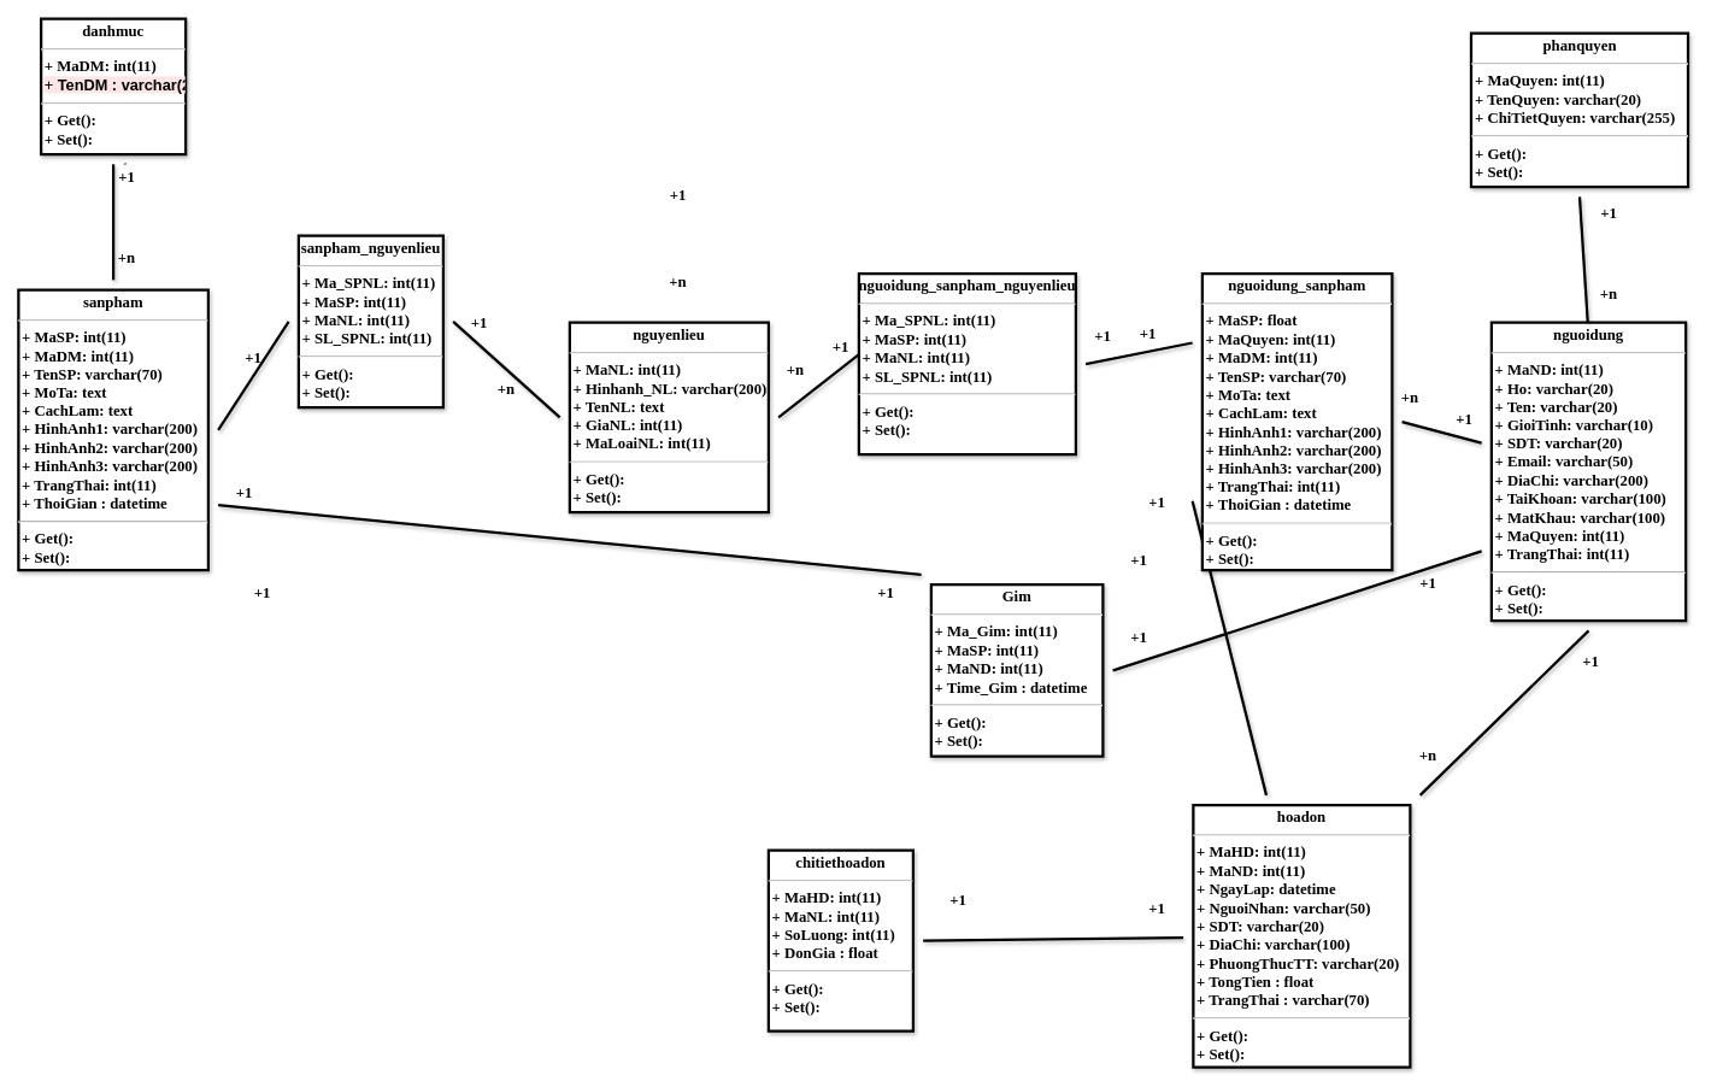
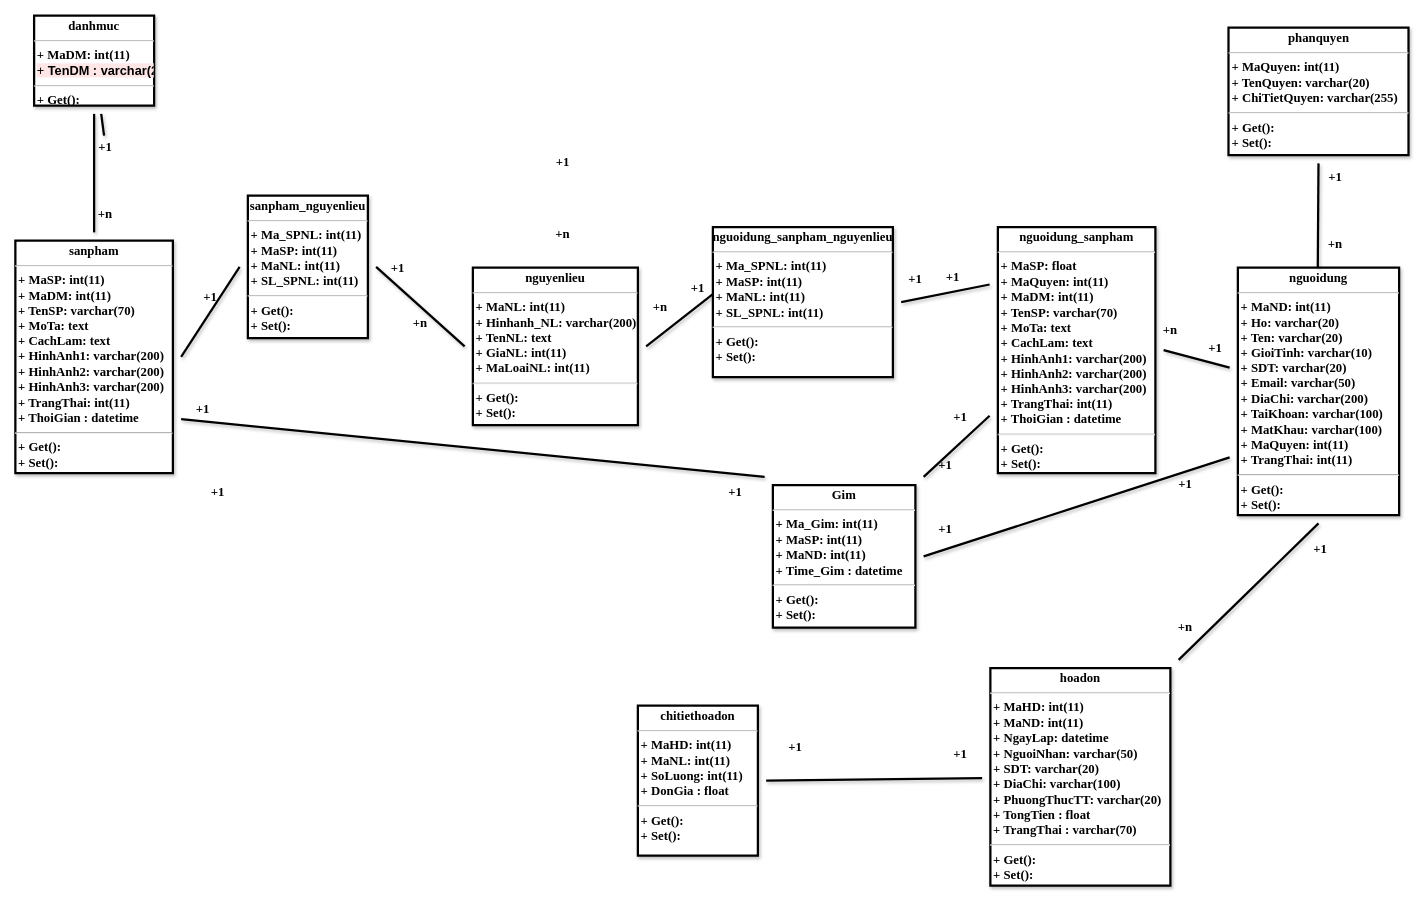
- <mxCell id="6" value="&lt;p style=&quot;margin: 4px 0px 0px; text-align: center; font-size: 17px;&quot;&gt;danhmuc&lt;/p&gt;&lt;hr style=&quot;font-size: 17px;&quot;&gt;&lt;p style=&quot;margin: 0px 0px 0px 4px; font-size: 17px;&quot;&gt;+ MaDM: int(11)&lt;/p&gt;&lt;p style=&quot;margin: 0px 0px 0px 4px; font-size: 17px;&quot;&gt;&lt;span style=&quot;font-family: sans-serif; font-size: 17px; background-color: rgb(255, 230, 230);&quot;&gt;&lt;span style=&quot;font-weight: normal; font-size: 17px;&quot;&gt;+&lt;/span&gt; TenDM : varchar(255)&lt;/span&gt;&lt;br style=&quot;font-size: 17px;&quot;&gt;&lt;/p&gt;&lt;hr style=&quot;font-size: 17px;&quot;&gt;&lt;p style=&quot;margin: 0px 0px 0px 4px; font-size: 17px;&quot;&gt;+ Get():&amp;nbsp;&lt;/p&gt;&lt;p style=&quot;margin: 0px 0px 0px 4px; font-size: 17px;&quot;&gt;+ Set():&lt;/p&gt;" style="verticalAlign=middle;align=left;overflow=fill;fontSize=17;fontFamily=Times New Roman;html=1;fontStyle=1;strokeWidth=3;glass=0;shadow=1;perimeterSpacing=11;" vertex="1" parent="1"><mxGeometry x="45" y="20" width="160" height="150" as="geometry" /></mxCell>
+ <mxCell id="6" value="&lt;p style=&quot;margin: 4px 0px 0px; text-align: center; font-size: 17px;&quot;&gt;danhmuc&lt;/p&gt;&lt;hr style=&quot;font-size: 17px;&quot;&gt;&lt;p style=&quot;margin: 0px 0px 0px 4px; font-size: 17px;&quot;&gt;+ MaDM: int(11)&lt;/p&gt;&lt;p style=&quot;margin: 0px 0px 0px 4px; font-size: 17px;&quot;&gt;&lt;span style=&quot;font-family: sans-serif; font-size: 17px; background-color: rgb(255, 230, 230);&quot;&gt;&lt;span style=&quot;font-weight: normal; font-size: 17px;&quot;&gt;+&lt;/span&gt; TenDM : varchar(255)&lt;/span&gt;&lt;br style=&quot;font-size: 17px;&quot;&gt;&lt;/p&gt;&lt;hr style=&quot;font-size: 17px;&quot;&gt;&lt;p style=&quot;margin: 0px 0px 0px 4px; font-size: 17px;&quot;&gt;+ Get():&amp;nbsp;&lt;/p&gt;&lt;p style=&quot;margin: 0px 0px 0px 4px; font-size: 17px;&quot;&gt;+ Set():&lt;/p&gt;" style="verticalAlign=middle;align=left;overflow=fill;fontSize=17;fontFamily=Times New Roman;html=1;fontStyle=1;strokeWidth=3;glass=0;shadow=1;perimeterSpacing=11;" vertex="1" parent="1"><mxGeometry x="45" y="20" width="160" height="120" as="geometry" /></mxCell>
- <mxCell id="25" value="&lt;p style=&quot;margin: 4px 0px 0px; text-align: center; font-size: 17px;&quot;&gt;phanquyen&lt;/p&gt;&lt;hr style=&quot;font-size: 17px;&quot;&gt;&lt;p style=&quot;margin: 0px 0px 0px 4px; font-size: 17px;&quot;&gt;+ MaQuyen: int(11)&lt;/p&gt;&lt;p style=&quot;margin: 0px 0px 0px 4px; font-size: 17px;&quot;&gt;+ TenQuyen: varchar(20)&lt;/p&gt;&lt;p style=&quot;margin: 0px 0px 0px 4px; font-size: 17px;&quot;&gt;+ ChiTietQuyen: varchar(255)&lt;/p&gt;&lt;hr style=&quot;font-size: 17px;&quot;&gt;&lt;p style=&quot;margin: 0px 0px 0px 4px; font-size: 17px;&quot;&gt;+ Get():&amp;nbsp;&lt;/p&gt;&lt;p style=&quot;margin: 0px 0px 0px 4px; font-size: 17px;&quot;&gt;+ Set():&lt;/p&gt;" style="verticalAlign=middle;align=left;overflow=fill;fontSize=17;fontFamily=Times New Roman;html=1;fontStyle=1;strokeWidth=3;glass=0;shadow=1;perimeterSpacing=11;" vertex="1" parent="1"><mxGeometry x="1627.5" y="36" width="240" height="170" as="geometry" /></mxCell>
+ <mxCell id="25" value="&lt;p style=&quot;margin: 4px 0px 0px; text-align: center; font-size: 17px;&quot;&gt;phanquyen&lt;/p&gt;&lt;hr style=&quot;font-size: 17px;&quot;&gt;&lt;p style=&quot;margin: 0px 0px 0px 4px; font-size: 17px;&quot;&gt;+ MaQuyen: int(11)&lt;/p&gt;&lt;p style=&quot;margin: 0px 0px 0px 4px; font-size: 17px;&quot;&gt;+ TenQuyen: varchar(20)&lt;/p&gt;&lt;p style=&quot;margin: 0px 0px 0px 4px; font-size: 17px;&quot;&gt;+ ChiTietQuyen: varchar(255)&lt;/p&gt;&lt;hr style=&quot;font-size: 17px;&quot;&gt;&lt;p style=&quot;margin: 0px 0px 0px 4px; font-size: 17px;&quot;&gt;+ Get():&amp;nbsp;&lt;/p&gt;&lt;p style=&quot;margin: 0px 0px 0px 4px; font-size: 17px;&quot;&gt;+ Set():&lt;/p&gt;" style="verticalAlign=middle;align=left;overflow=fill;fontSize=17;fontFamily=Times New Roman;html=1;fontStyle=1;strokeWidth=3;glass=0;shadow=1;perimeterSpacing=11;" vertex="1" parent="1"><mxGeometry x="1637.5" y="36" width="240" height="170" as="geometry" /></mxCell>
- <mxCell id="18" style="edgeStyle=none;rounded=0;orthogonalLoop=1;jettySize=auto;html=1;exitX=0;exitY=0.75;exitDx=0;exitDy=0;shadow=1;fontFamily=Times New Roman;fontSize=17;endArrow=none;endFill=0;strokeWidth=3;" edge="1" parent="1" source="19" target="9"><mxGeometry relative="1" as="geometry" /></mxCell>
+ <mxCell id="18" style="edgeStyle=none;rounded=0;orthogonalLoop=1;jettySize=auto;html=1;exitX=0;exitY=0.75;exitDx=0;exitDy=0;entryX=1;entryY=0;entryDx=0;entryDy=0;shadow=1;fontFamily=Times New Roman;fontSize=17;endArrow=none;endFill=0;strokeWidth=3;" edge="1" parent="1" source="19" target="10"><mxGeometry relative="1" as="geometry" /></mxCell>
